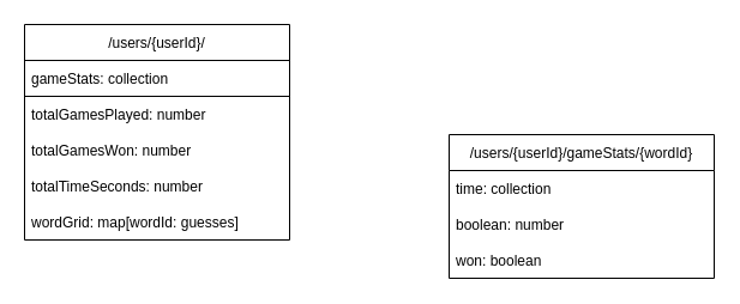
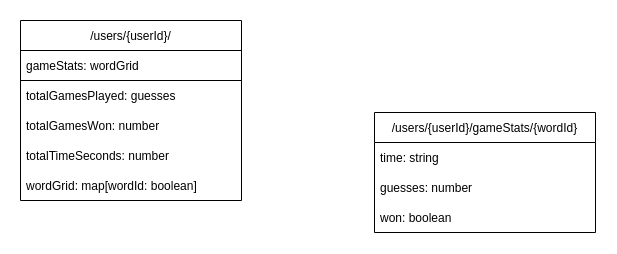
- <mxCell id="7" value="gameStats: collection" style="text;strokeColor=default;fillColor=none;align=left;verticalAlign=middle;spacingLeft=4;spacingRight=4;overflow=hidden;points=[[0,0.5],[1,0.5]];portConstraint=eastwest;rotatable=0;" vertex="1" parent="6"><mxGeometry y="30" width="221" height="30" as="geometry" /></mxCell>
+ <mxCell id="7" value="gameStats: wordGrid" style="text;strokeColor=default;fillColor=none;align=left;verticalAlign=middle;spacingLeft=4;spacingRight=4;overflow=hidden;points=[[0,0.5],[1,0.5]];portConstraint=eastwest;rotatable=0;" vertex="1" parent="6"><mxGeometry y="30" width="221" height="30" as="geometry" /></mxCell>
- <mxCell id="8" value="totalGamesPlayed: number" style="text;strokeColor=none;fillColor=none;align=left;verticalAlign=middle;spacingLeft=4;spacingRight=4;overflow=hidden;points=[[0,0.5],[1,0.5]];portConstraint=eastwest;rotatable=0;" vertex="1" parent="6"><mxGeometry y="60" width="221" height="30" as="geometry" /></mxCell>
+ <mxCell id="8" value="totalGamesPlayed: guesses" style="text;strokeColor=none;fillColor=none;align=left;verticalAlign=middle;spacingLeft=4;spacingRight=4;overflow=hidden;points=[[0,0.5],[1,0.5]];portConstraint=eastwest;rotatable=0;" vertex="1" parent="6"><mxGeometry y="60" width="221" height="30" as="geometry" /></mxCell>
- <mxCell id="3" value="time: collection" style="text;strokeColor=none;fillColor=none;align=left;verticalAlign=middle;spacingLeft=4;spacingRight=4;overflow=hidden;points=[[0,0.5],[1,0.5]];portConstraint=eastwest;rotatable=0;" vertex="1" parent="2"><mxGeometry y="30" width="221" height="30" as="geometry" /></mxCell>
+ <mxCell id="3" value="time: string" style="text;strokeColor=none;fillColor=none;align=left;verticalAlign=middle;spacingLeft=4;spacingRight=4;overflow=hidden;points=[[0,0.5],[1,0.5]];portConstraint=eastwest;rotatable=0;" vertex="1" parent="2"><mxGeometry y="30" width="221" height="30" as="geometry" /></mxCell>
- <mxCell id="11" value="wordGrid: map[wordId: guesses]" style="text;strokeColor=none;fillColor=none;align=left;verticalAlign=middle;spacingLeft=4;spacingRight=4;overflow=hidden;points=[[0,0.5],[1,0.5]];portConstraint=eastwest;rotatable=0;" vertex="1" parent="6"><mxGeometry y="150" width="221" height="30" as="geometry" /></mxCell>
+ <mxCell id="11" value="wordGrid: map[wordId: boolean]" style="text;strokeColor=none;fillColor=none;align=left;verticalAlign=middle;spacingLeft=4;spacingRight=4;overflow=hidden;points=[[0,0.5],[1,0.5]];portConstraint=eastwest;rotatable=0;" vertex="1" parent="6"><mxGeometry y="150" width="221" height="30" as="geometry" /></mxCell>
- <mxCell id="4" value="boolean: number" style="text;strokeColor=none;fillColor=none;align=left;verticalAlign=middle;spacingLeft=4;spacingRight=4;overflow=hidden;points=[[0,0.5],[1,0.5]];portConstraint=eastwest;rotatable=0;" vertex="1" parent="2"><mxGeometry y="60" width="221" height="30" as="geometry" /></mxCell>
+ <mxCell id="4" value="guesses: number" style="text;strokeColor=none;fillColor=none;align=left;verticalAlign=middle;spacingLeft=4;spacingRight=4;overflow=hidden;points=[[0,0.5],[1,0.5]];portConstraint=eastwest;rotatable=0;" vertex="1" parent="2"><mxGeometry y="60" width="221" height="30" as="geometry" /></mxCell>
